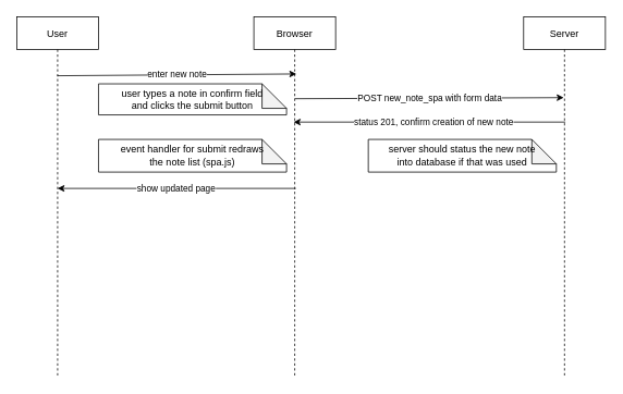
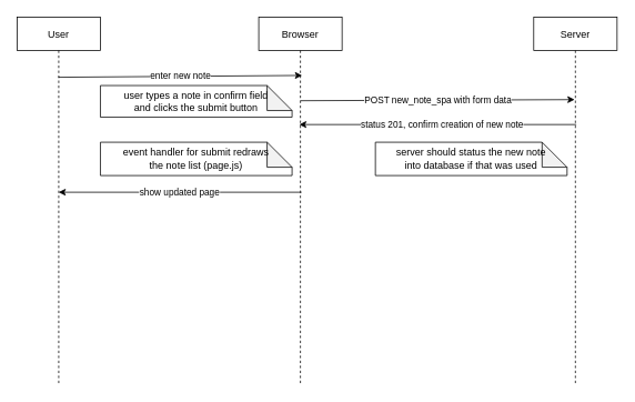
- <mxCell id="6" value="event handler for submit redraws&lt;br&gt;the note list (spa.js)" style="shape=note;whiteSpace=wrap;html=1;backgroundOutline=1;darkOpacity=0.05;" parent="1" vertex="1"><mxGeometry x="120" y="170" width="230" height="40" as="geometry" /></mxCell>
+ <mxCell id="6" value="event handler for submit redraws&lt;br&gt;the note list (page.js)" style="shape=note;whiteSpace=wrap;html=1;backgroundOutline=1;darkOpacity=0.05;" parent="1" vertex="1"><mxGeometry x="120" y="170" width="230" height="40" as="geometry" /></mxCell>
